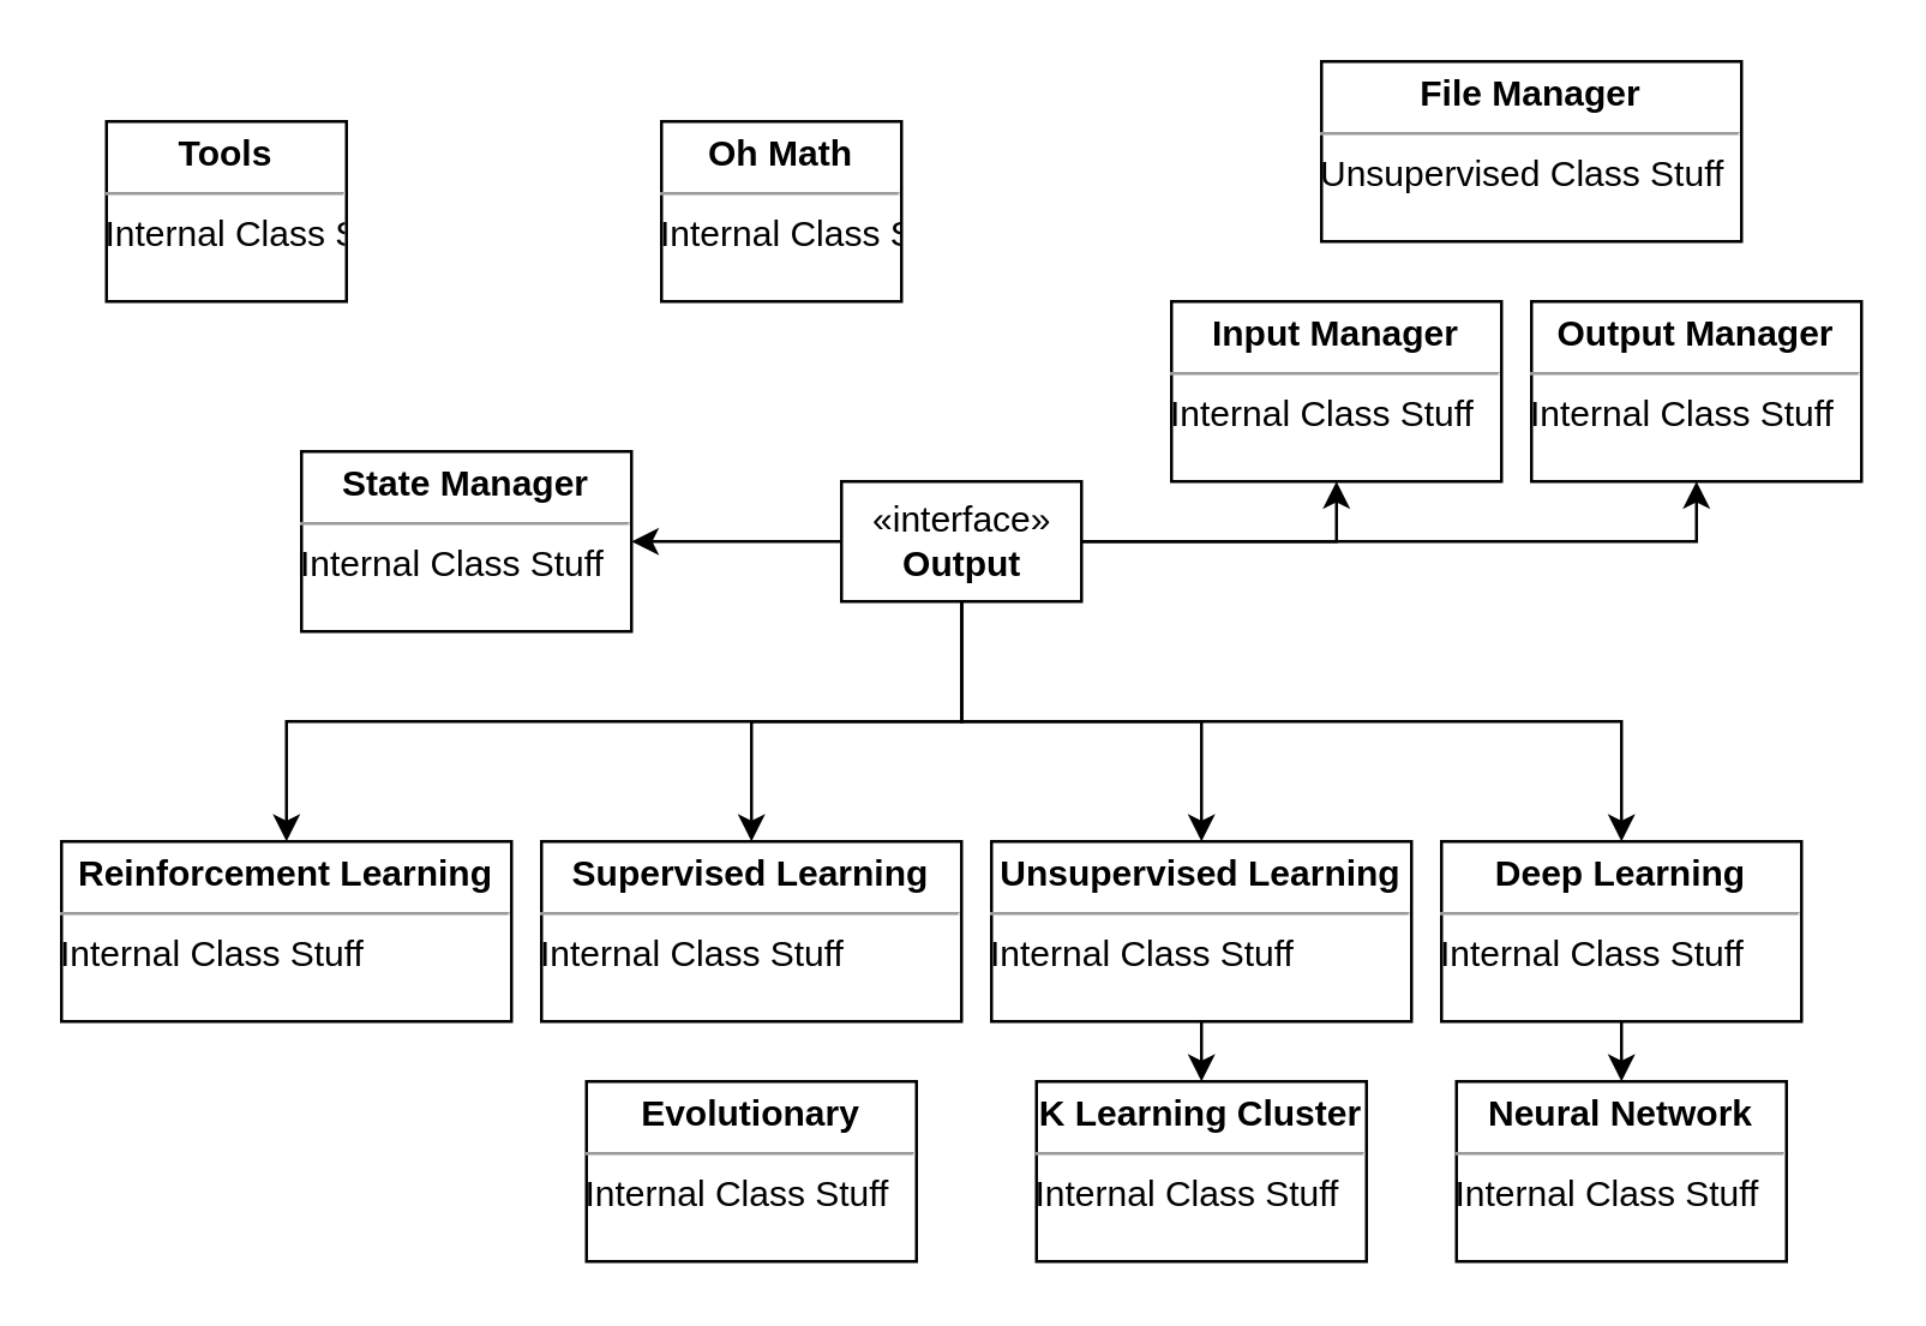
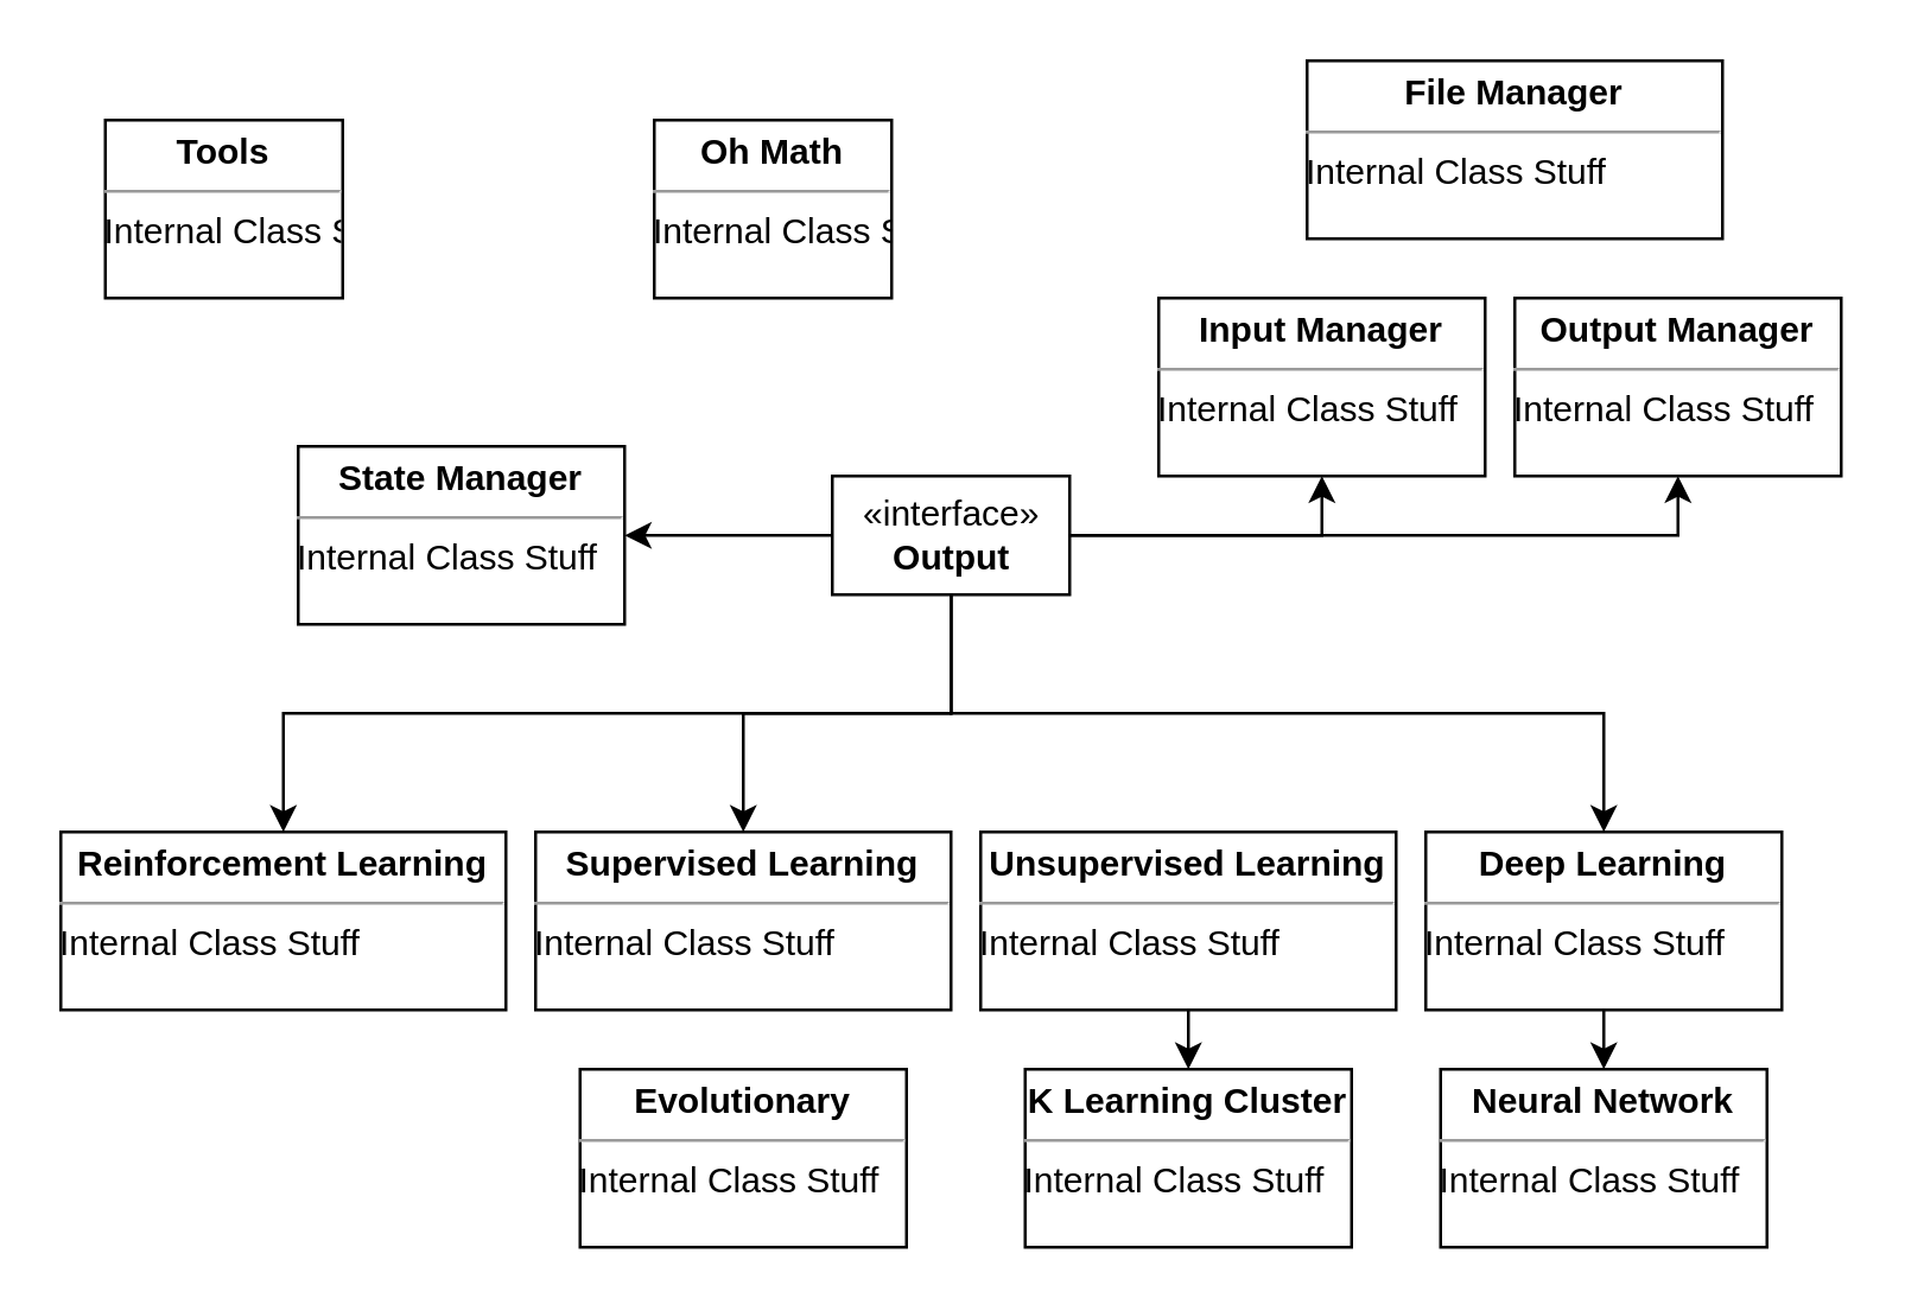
- <mxCell id="21" value="&lt;p style=&quot;margin: 0px ; margin-top: 4px ; text-align: center&quot;&gt;&lt;b&gt;File Manager&lt;/b&gt;&lt;/p&gt;&lt;hr size=&quot;1&quot;&gt;&lt;div style=&quot;height: 2px&quot;&gt;Unsupervised Class Stuff&lt;/div&gt;" style="verticalAlign=top;align=left;overflow=fill;fontSize=12;fontFamily=Helvetica;html=1;" vertex="1" parent="1"><mxGeometry x="440" y="20" width="140" height="60" as="geometry" /></mxCell>
+ <mxCell id="21" value="&lt;p style=&quot;margin: 0px ; margin-top: 4px ; text-align: center&quot;&gt;&lt;b&gt;File Manager&lt;/b&gt;&lt;/p&gt;&lt;hr size=&quot;1&quot;&gt;&lt;div style=&quot;height: 2px&quot;&gt;Internal Class Stuff&lt;/div&gt;" style="verticalAlign=top;align=left;overflow=fill;fontSize=12;fontFamily=Helvetica;html=1;" vertex="1" parent="1"><mxGeometry x="440" y="20" width="140" height="60" as="geometry" /></mxCell>
- <mxCell id="4" style="edgeStyle=orthogonalEdgeStyle;rounded=0;orthogonalLoop=1;jettySize=auto;html=1;exitX=0.5;exitY=1;exitDx=0;exitDy=0;" edge="1" parent="1" source="9" target="15"><mxGeometry relative="1" as="geometry" /></mxCell>
